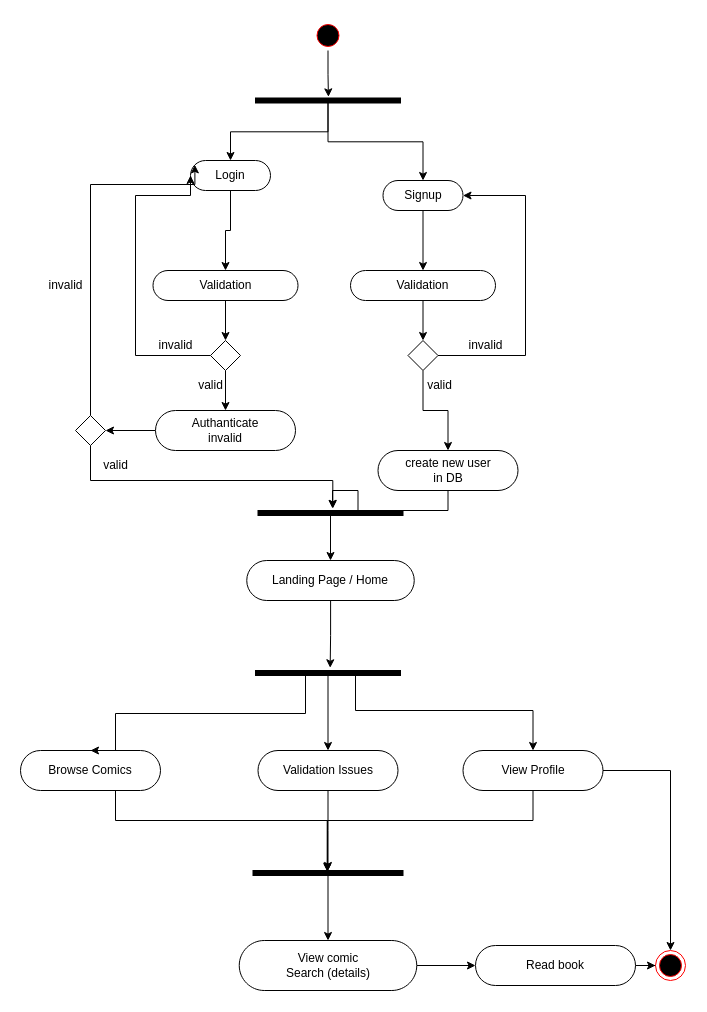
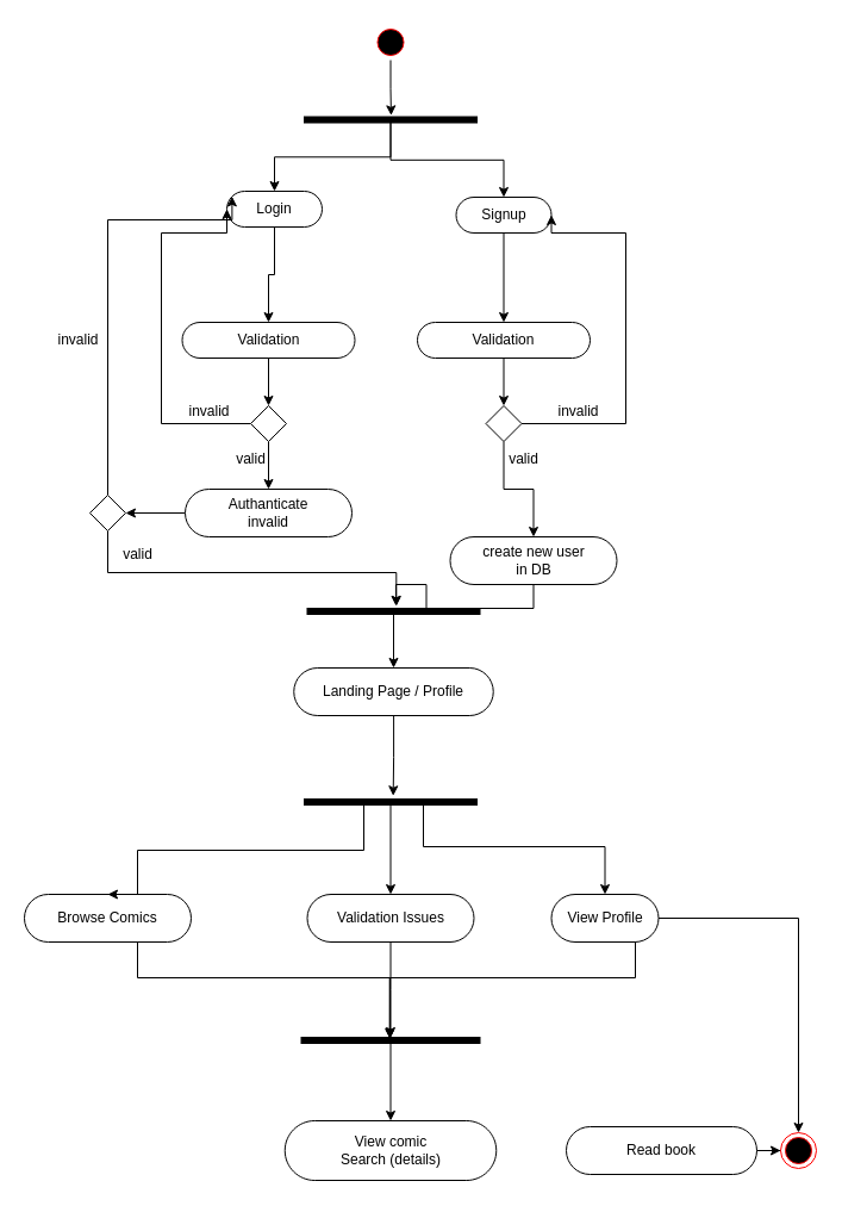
- <mxCell id="7" value="Signup" style="html=1;dashed=0;whiteSpace=wrap;shape=mxgraph.dfd.start" vertex="1" parent="1"><mxGeometry x="382.5" y="180" width="80" height="30" as="geometry" /></mxCell>
+ <mxCell id="7" value="Signup" style="html=1;dashed=0;whiteSpace=wrap;shape=mxgraph.dfd.start" vertex="1" parent="1"><mxGeometry x="382.5" y="165" width="80" height="30" as="geometry" /></mxCell>
- <mxCell id="31" value="Landing Page / Home" style="html=1;dashed=0;whiteSpace=wrap;shape=mxgraph.dfd.start" vertex="1" parent="1"><mxGeometry x="246.25" y="560" width="167.5" height="40" as="geometry" /></mxCell>
+ <mxCell id="31" value="Landing Page / Profile" style="html=1;dashed=0;whiteSpace=wrap;shape=mxgraph.dfd.start" vertex="1" parent="1"><mxGeometry x="246.25" y="560" width="167.5" height="40" as="geometry" /></mxCell>
- <mxCell id="38" value="View Profile" style="html=1;dashed=0;whiteSpace=wrap;shape=mxgraph.dfd.start" vertex="1" parent="1"><mxGeometry x="462.5" y="750" width="140" height="40" as="geometry" /></mxCell>
+ <mxCell id="38" value="View Profile" style="html=1;dashed=0;whiteSpace=wrap;shape=mxgraph.dfd.start" vertex="1" parent="1"><mxGeometry x="462.5" y="750" width="90" height="40" as="geometry" /></mxCell>
- <mxCell id="45" style="edgeStyle=orthogonalEdgeStyle;rounded=0;orthogonalLoop=1;jettySize=auto;html=1;entryX=0;entryY=0.5;entryDx=0;entryDy=0;entryPerimeter=0;" edge="1" parent="1" source="46" target="48"><mxGeometry relative="1" as="geometry" /></mxCell>
